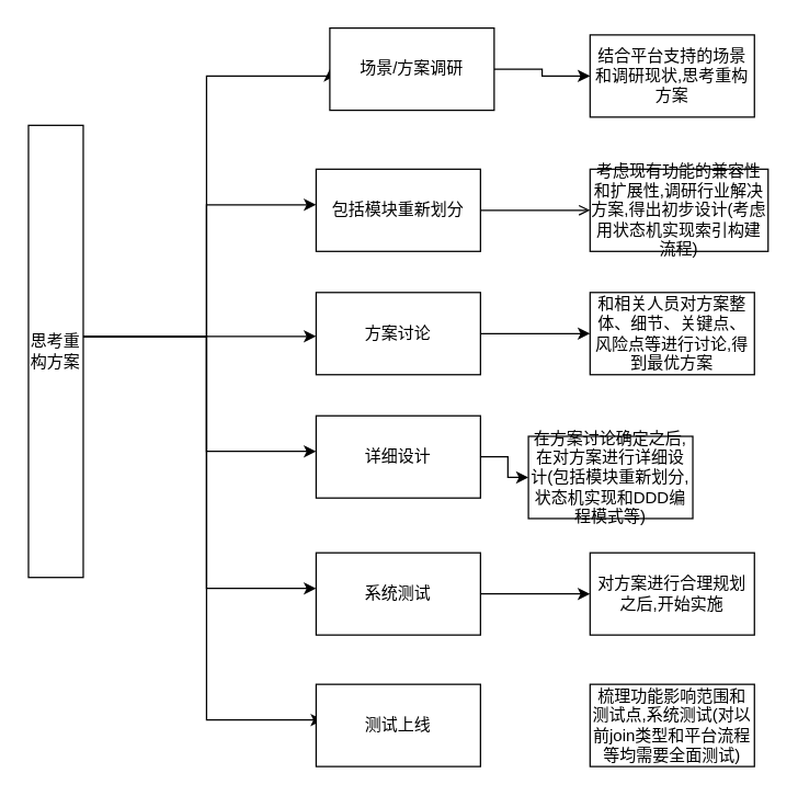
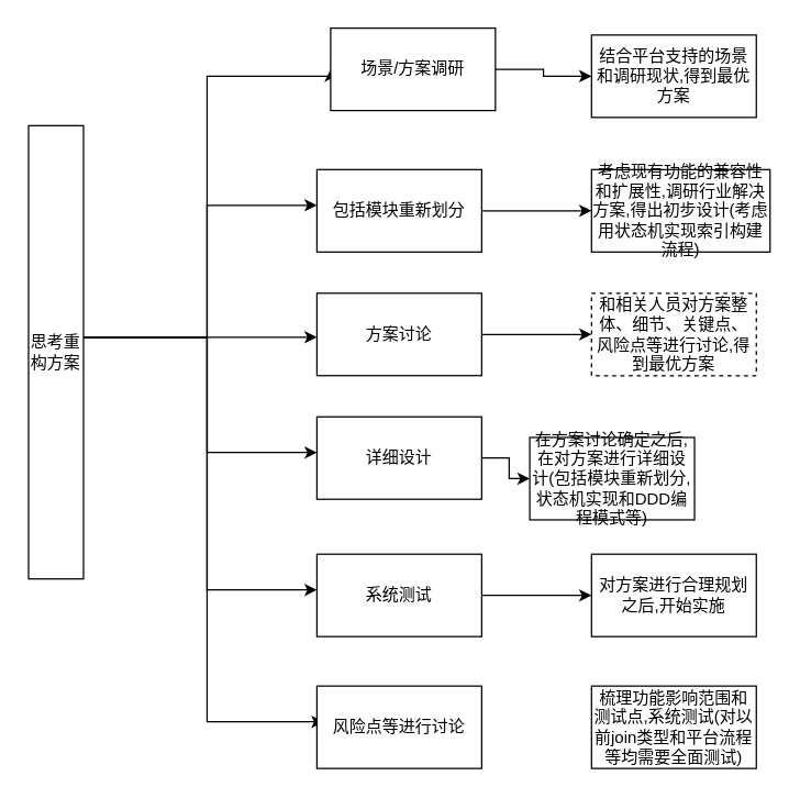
- <mxCell id="15" value="结合平台支持的场景和调研现状,思考重构方案" style="rounded=0;whiteSpace=wrap;html=1;" parent="1" vertex="1"><mxGeometry x="430" y="25" width="120" height="60" as="geometry" /></mxCell>
+ <mxCell id="15" value="结合平台支持的场景和调研现状,得到最优方案" style="rounded=0;whiteSpace=wrap;html=1;" parent="1" vertex="1"><mxGeometry x="430" y="25" width="120" height="60" as="geometry" /></mxCell>
- <mxCell id="11" value="" style="edgeStyle=orthogonalEdgeStyle;rounded=0;orthogonalLoop=1;jettySize=auto;html=1;endArrow=open;" parent="1" source="12" target="18" edge="1"><mxGeometry relative="1" as="geometry" /></mxCell>
+ <mxCell id="11" value="" style="edgeStyle=orthogonalEdgeStyle;rounded=0;orthogonalLoop=1;jettySize=auto;html=1;" parent="1" source="12" target="18" edge="1"><mxGeometry relative="1" as="geometry" /></mxCell>
- <mxCell id="19" value="和相关人员对方案整体、细节、关键点、风险点等进行讨论,得到最优方案" style="rounded=0;whiteSpace=wrap;html=1;" parent="1" vertex="1"><mxGeometry x="430" y="213" width="120" height="60" as="geometry" /></mxCell>
+ <mxCell id="19" value="和相关人员对方案整体、细节、关键点、风险点等进行讨论,得到最优方案" style="rounded=0;whiteSpace=wrap;html=1;dashed=1;" parent="1" vertex="1"><mxGeometry x="430" y="213" width="120" height="60" as="geometry" /></mxCell>
- <mxCell id="24" value="测试上线" style="rounded=0;whiteSpace=wrap;html=1;" parent="1" vertex="1"><mxGeometry x="230" y="499" width="120" height="60" as="geometry" /></mxCell>
+ <mxCell id="24" value="风险点等进行讨论" style="rounded=0;whiteSpace=wrap;html=1;" parent="1" vertex="1"><mxGeometry x="230" y="499" width="120" height="60" as="geometry" /></mxCell>
